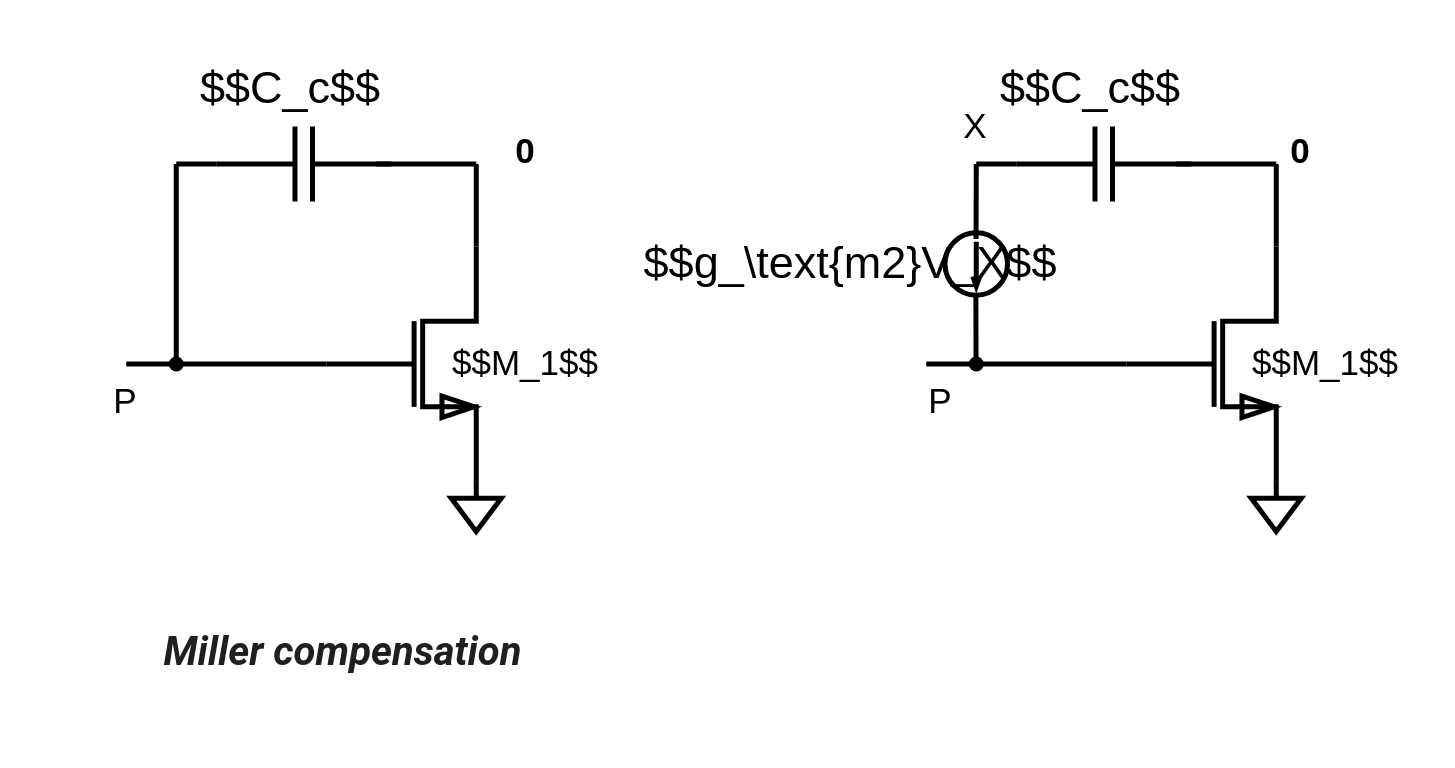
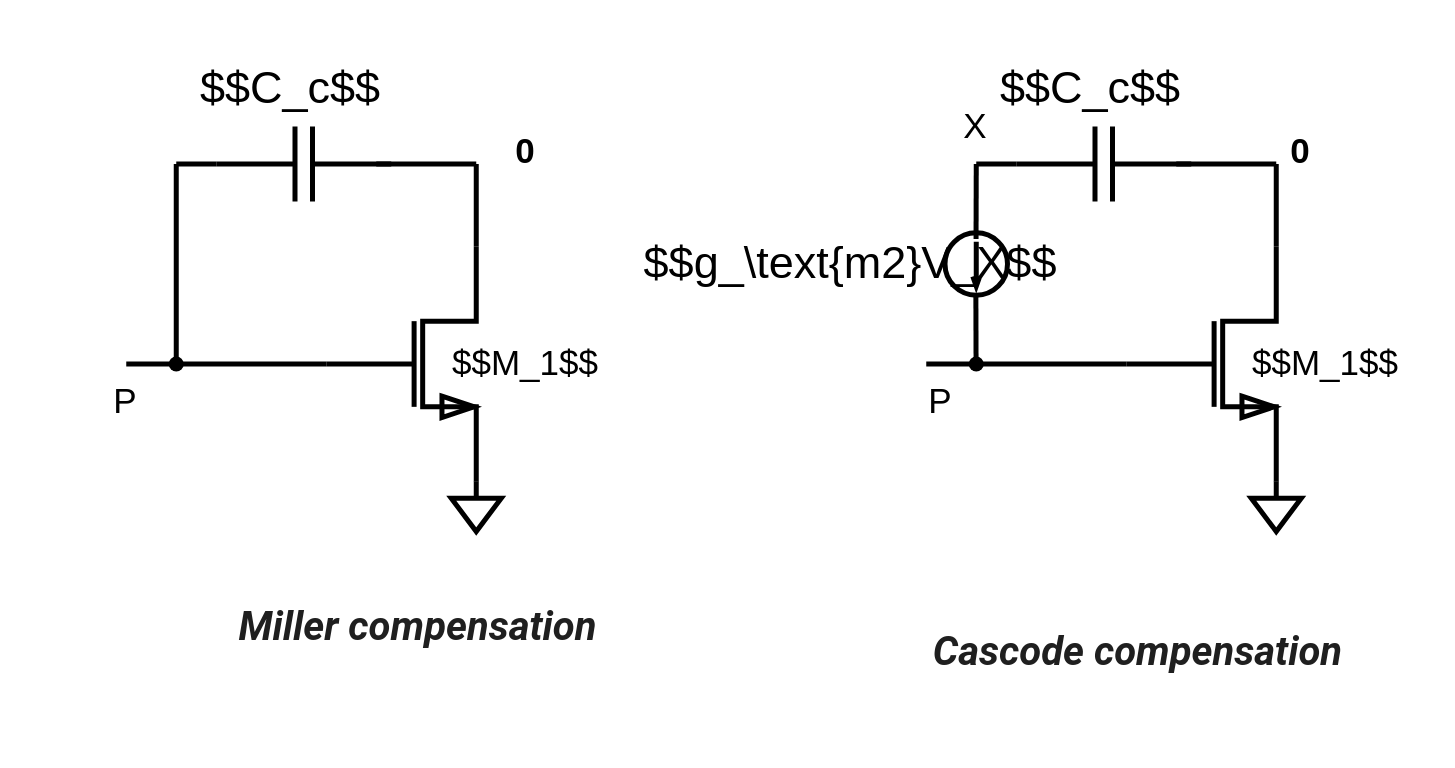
- <mxCell id="32" value="&lt;span style=&quot;color: rgb(31, 31, 31); font-family: &amp;quot;Google Sans&amp;quot;, Roboto, Arial, sans-serif; text-align: left; background-color: rgb(255, 255, 255);&quot;&gt;&lt;font size=&quot;1&quot; style=&quot;&quot;&gt;&lt;i style=&quot;&quot;&gt;&lt;b style=&quot;font-size: 16px;&quot;&gt;Miller compensation&lt;/b&gt;&lt;/i&gt;&lt;/font&gt;&lt;/span&gt;" style="text;html=1;align=center;verticalAlign=middle;whiteSpace=wrap;rounded=0;" parent="1" vertex="1"><mxGeometry x="60" y="235" width="154" height="50" as="geometry" /></mxCell>
+ <mxCell id="32" value="&lt;span style=&quot;color: rgb(31, 31, 31); font-family: &amp;quot;Google Sans&amp;quot;, Roboto, Arial, sans-serif; text-align: left; background-color: rgb(255, 255, 255);&quot;&gt;&lt;font size=&quot;1&quot; style=&quot;&quot;&gt;&lt;i style=&quot;&quot;&gt;&lt;b style=&quot;font-size: 16px;&quot;&gt;Miller compensation&lt;/b&gt;&lt;/i&gt;&lt;/font&gt;&lt;/span&gt;" style="text;html=1;align=center;verticalAlign=middle;whiteSpace=wrap;rounded=0;" parent="1" vertex="1"><mxGeometry x="90" y="225" width="154" height="50" as="geometry" /></mxCell>
+ <mxCell id="33" value="&lt;span style=&quot;color: rgb(31, 31, 31); font-family: &amp;quot;Google Sans&amp;quot;, Roboto, Arial, sans-serif; text-align: left; background-color: rgb(255, 255, 255);&quot;&gt;&lt;font size=&quot;1&quot; style=&quot;&quot;&gt;&lt;i style=&quot;&quot;&gt;&lt;b style=&quot;font-size: 16px;&quot;&gt;Cascode compensation&lt;/b&gt;&lt;/i&gt;&lt;/font&gt;&lt;/span&gt;" style="text;html=1;align=center;verticalAlign=middle;whiteSpace=wrap;rounded=0;" parent="1" vertex="1"><mxGeometry x="370" y="235" width="170" height="50" as="geometry" /></mxCell>
